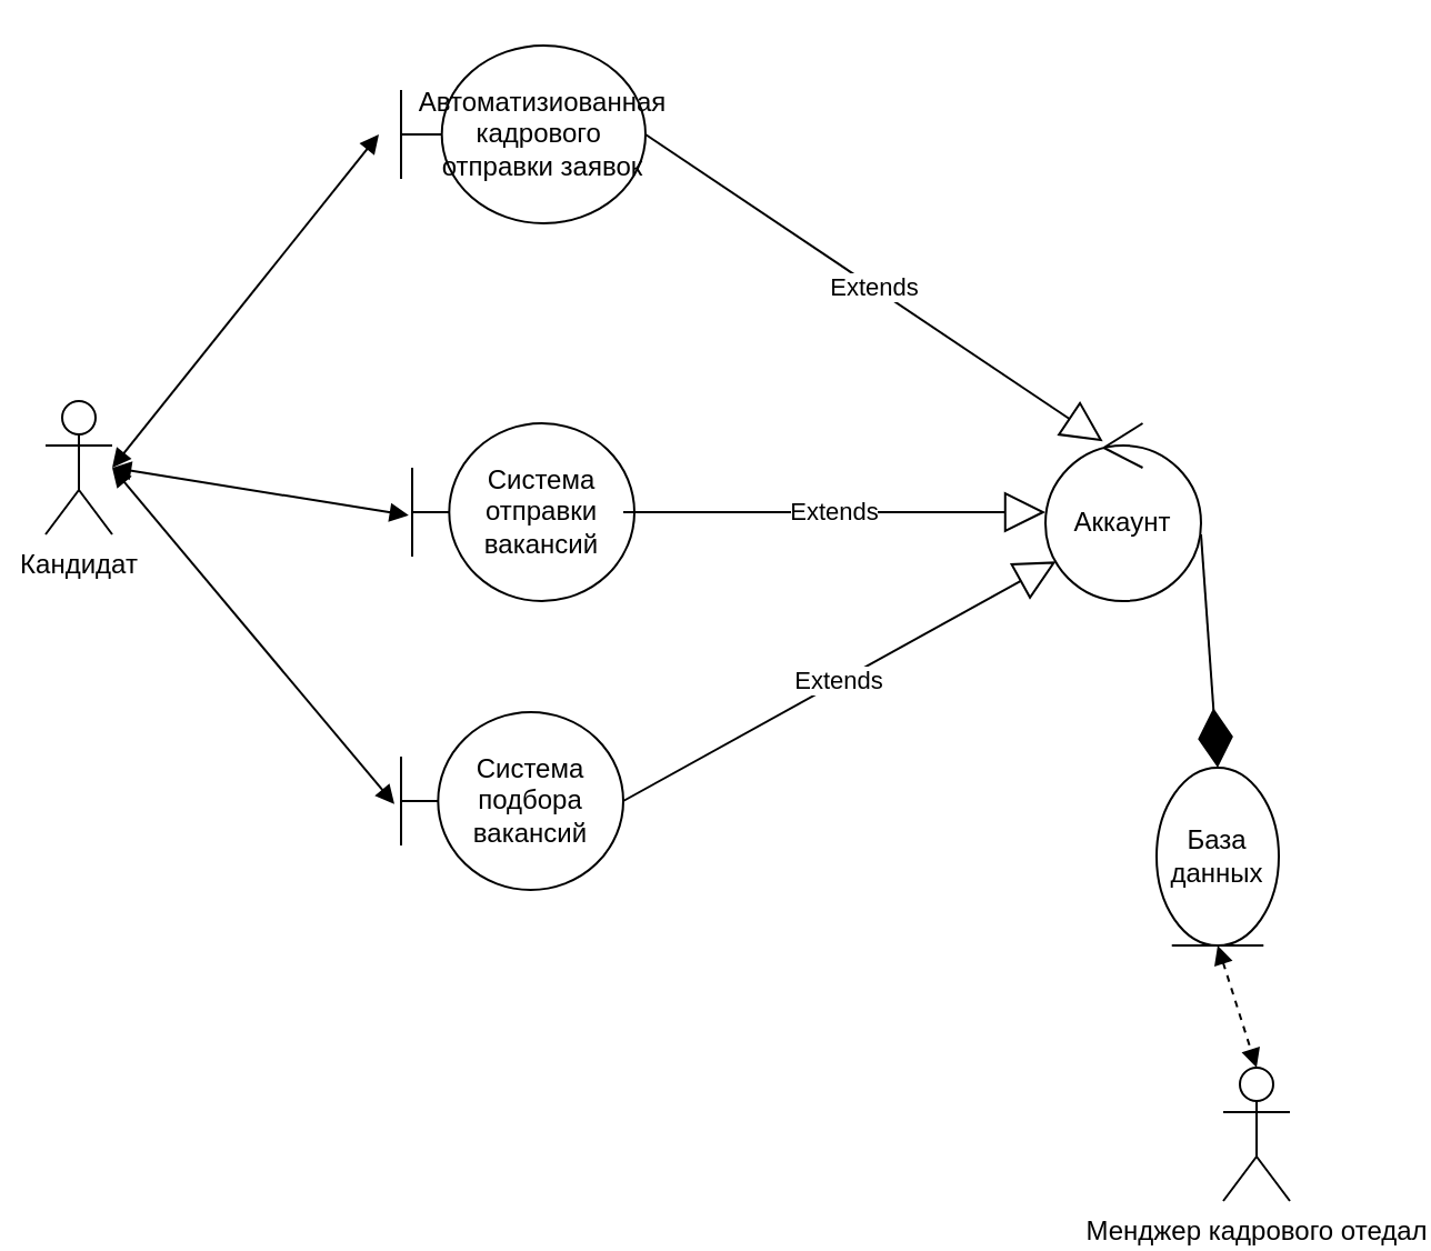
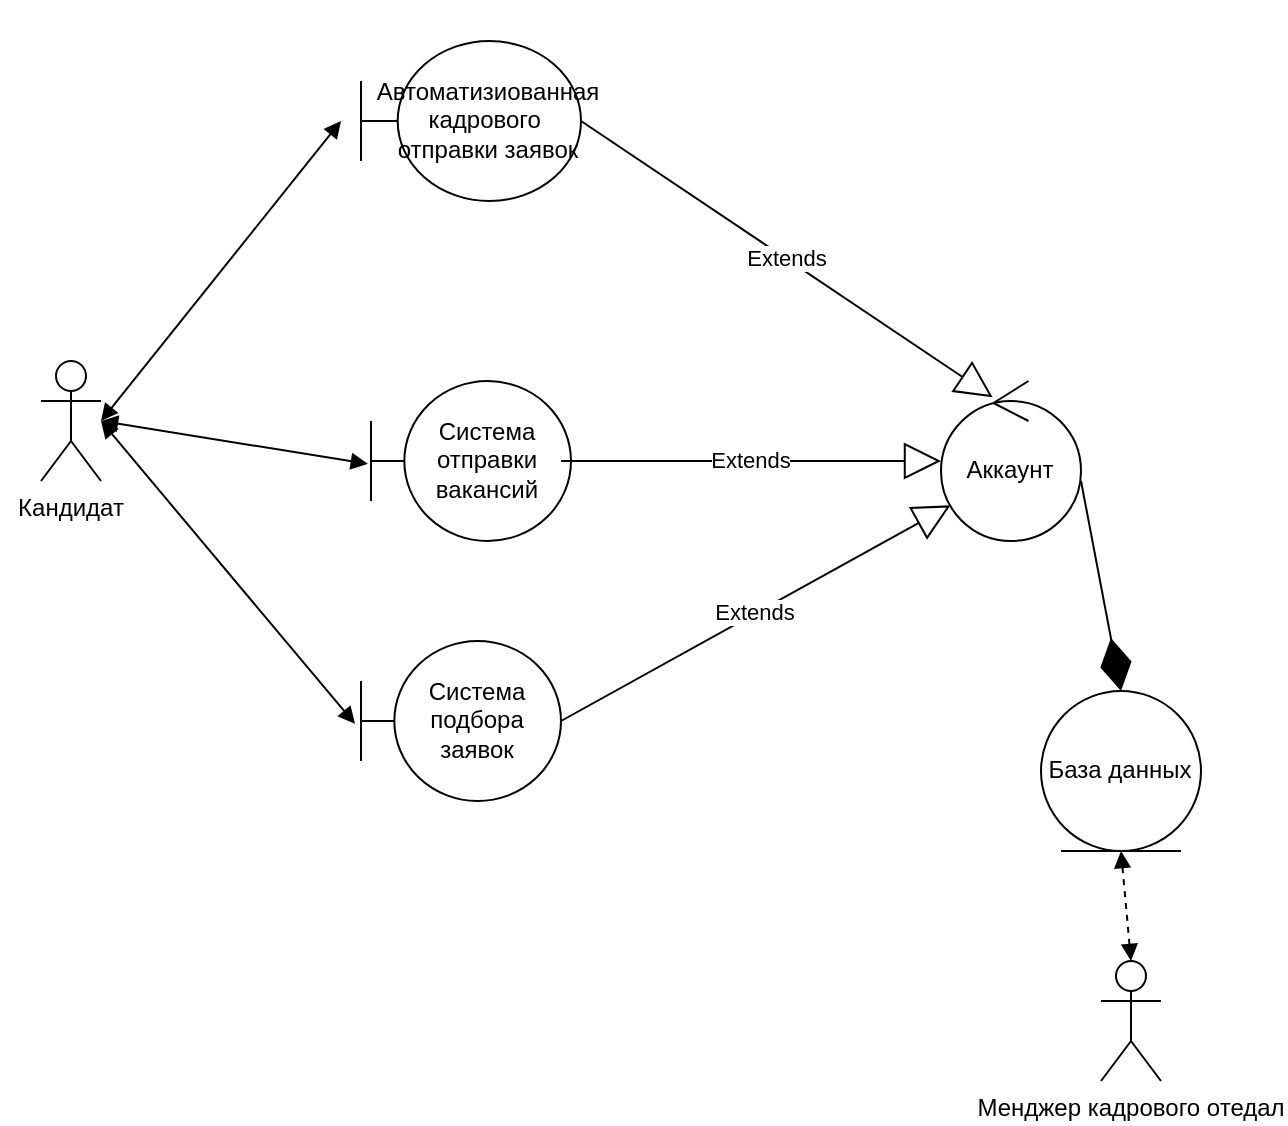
- <mxCell id="6" value="Система подбора вакансий" style="shape=umlBoundary;whiteSpace=wrap;html=1;shadow=0;" vertex="1" parent="1"><mxGeometry x="180" y="320" width="100" height="80" as="geometry" /></mxCell>
+ <mxCell id="6" value="Система подбора заявок" style="shape=umlBoundary;whiteSpace=wrap;html=1;shadow=0;" vertex="1" parent="1"><mxGeometry x="180" y="320" width="100" height="80" as="geometry" /></mxCell>
- <mxCell id="10" value="База данных" style="ellipse;shape=umlEntity;whiteSpace=wrap;html=1;shadow=0;" vertex="1" parent="1"><mxGeometry x="520" y="345" width="55" height="80" as="geometry" /></mxCell>
+ <mxCell id="10" value="База данных" style="ellipse;shape=umlEntity;whiteSpace=wrap;html=1;shadow=0;" vertex="1" parent="1"><mxGeometry x="520" y="345" width="80" height="80" as="geometry" /></mxCell>
